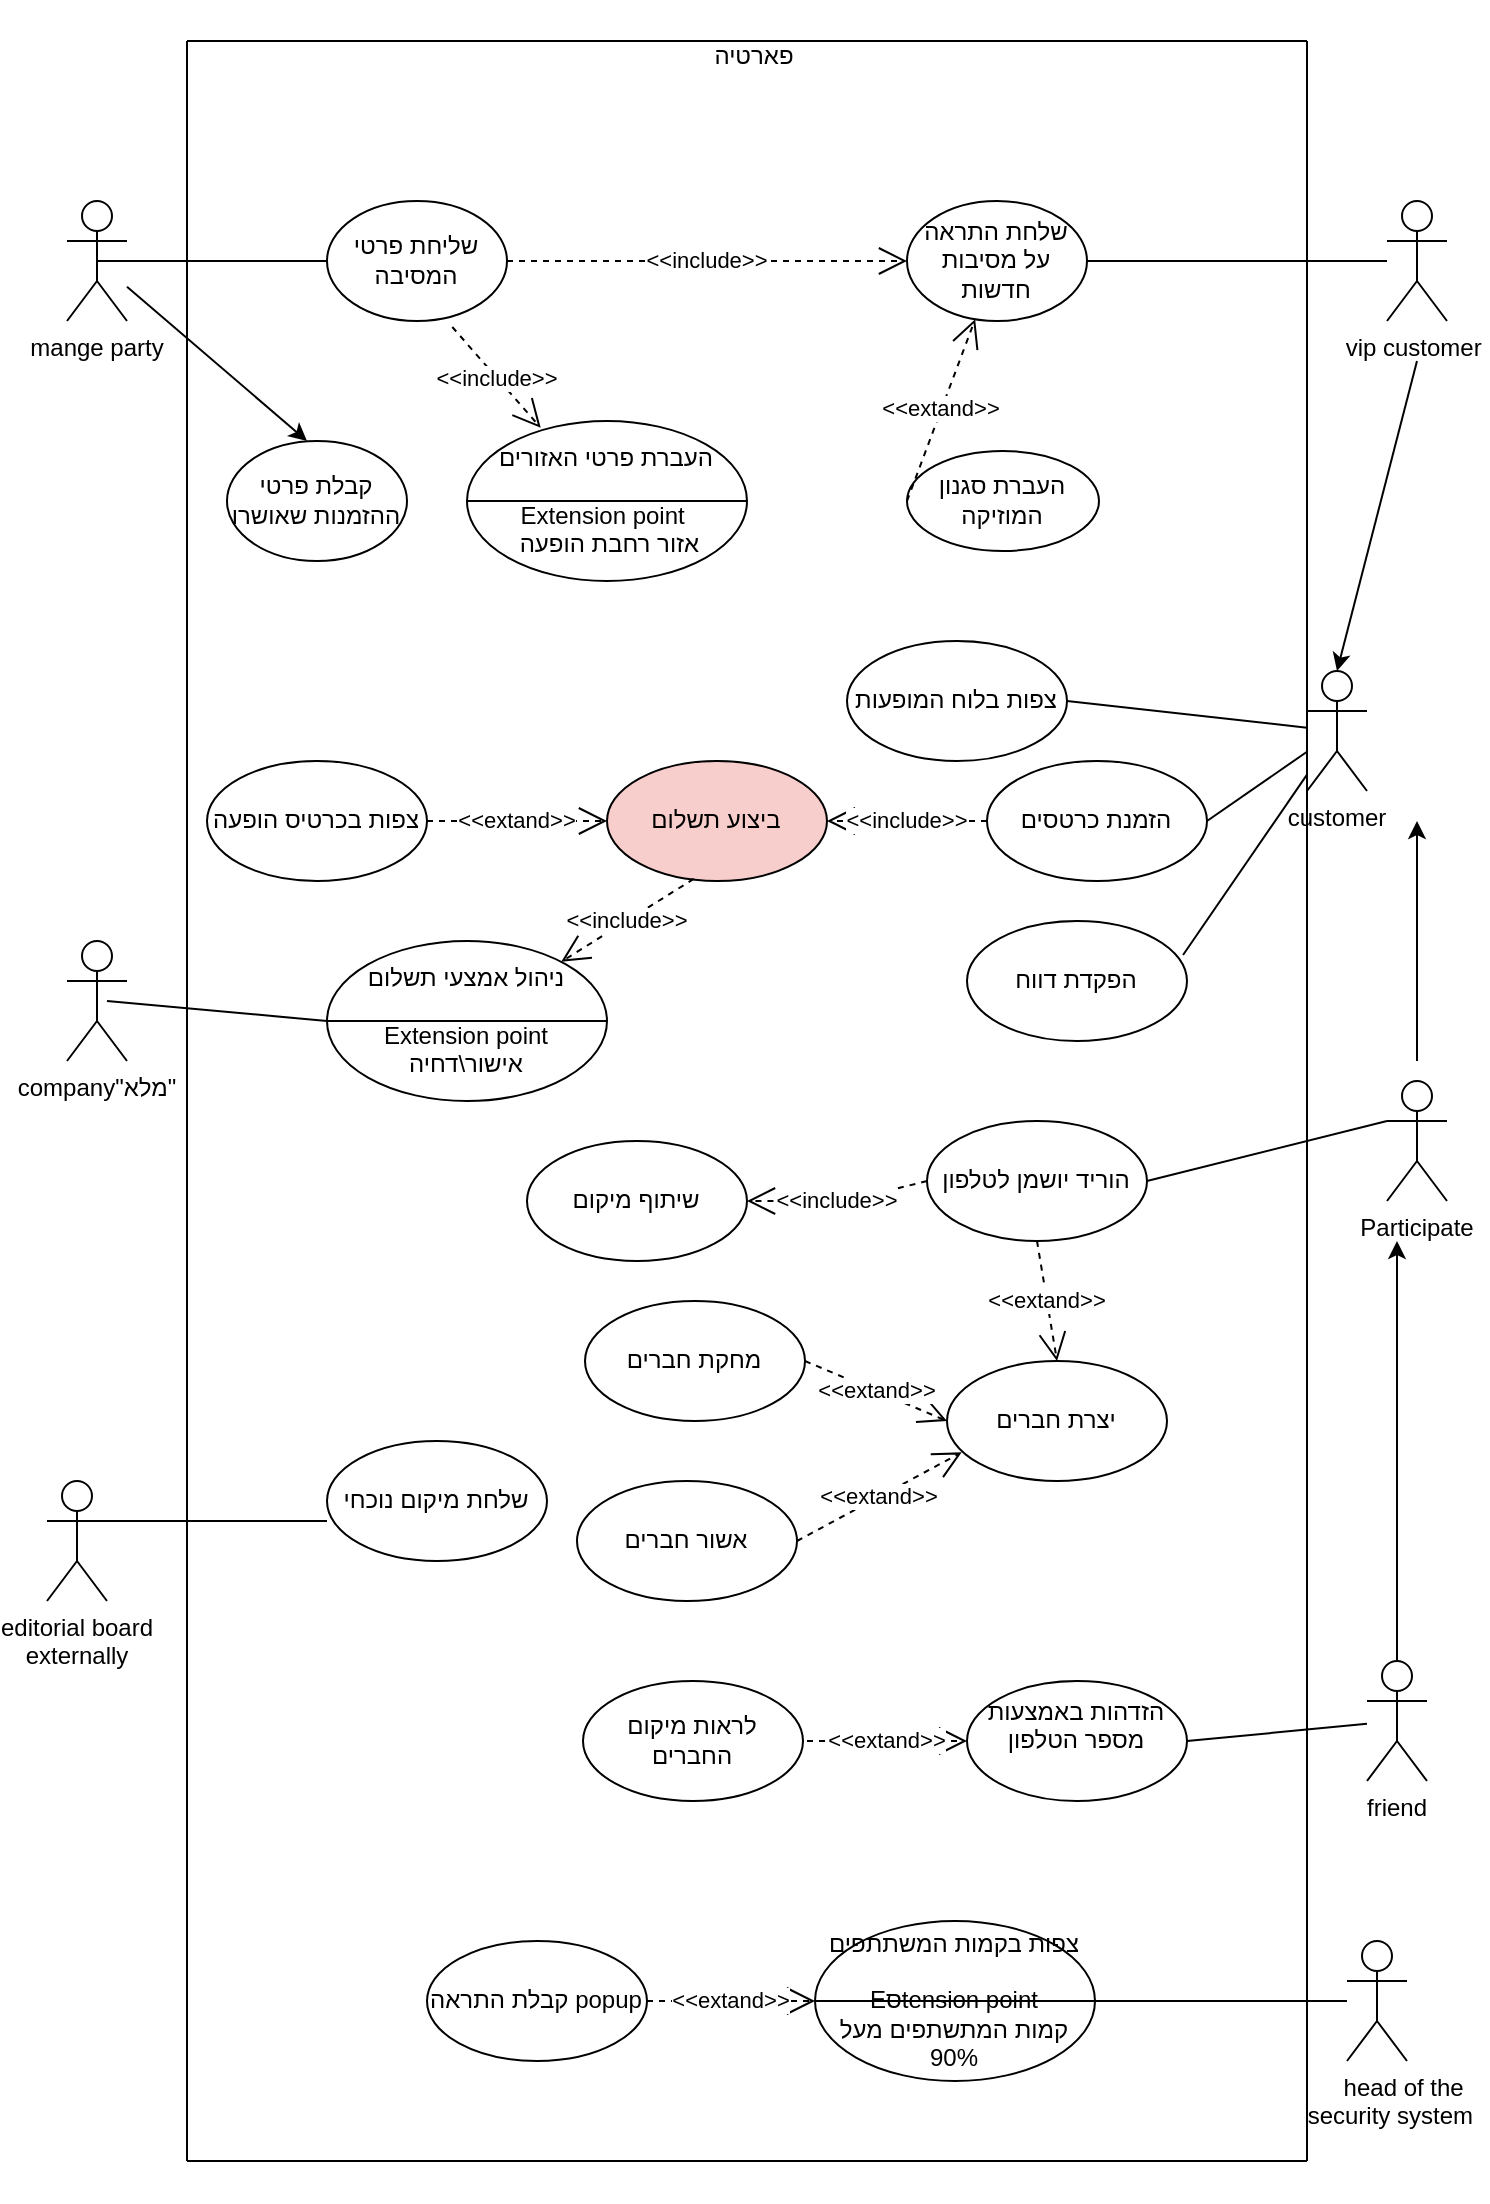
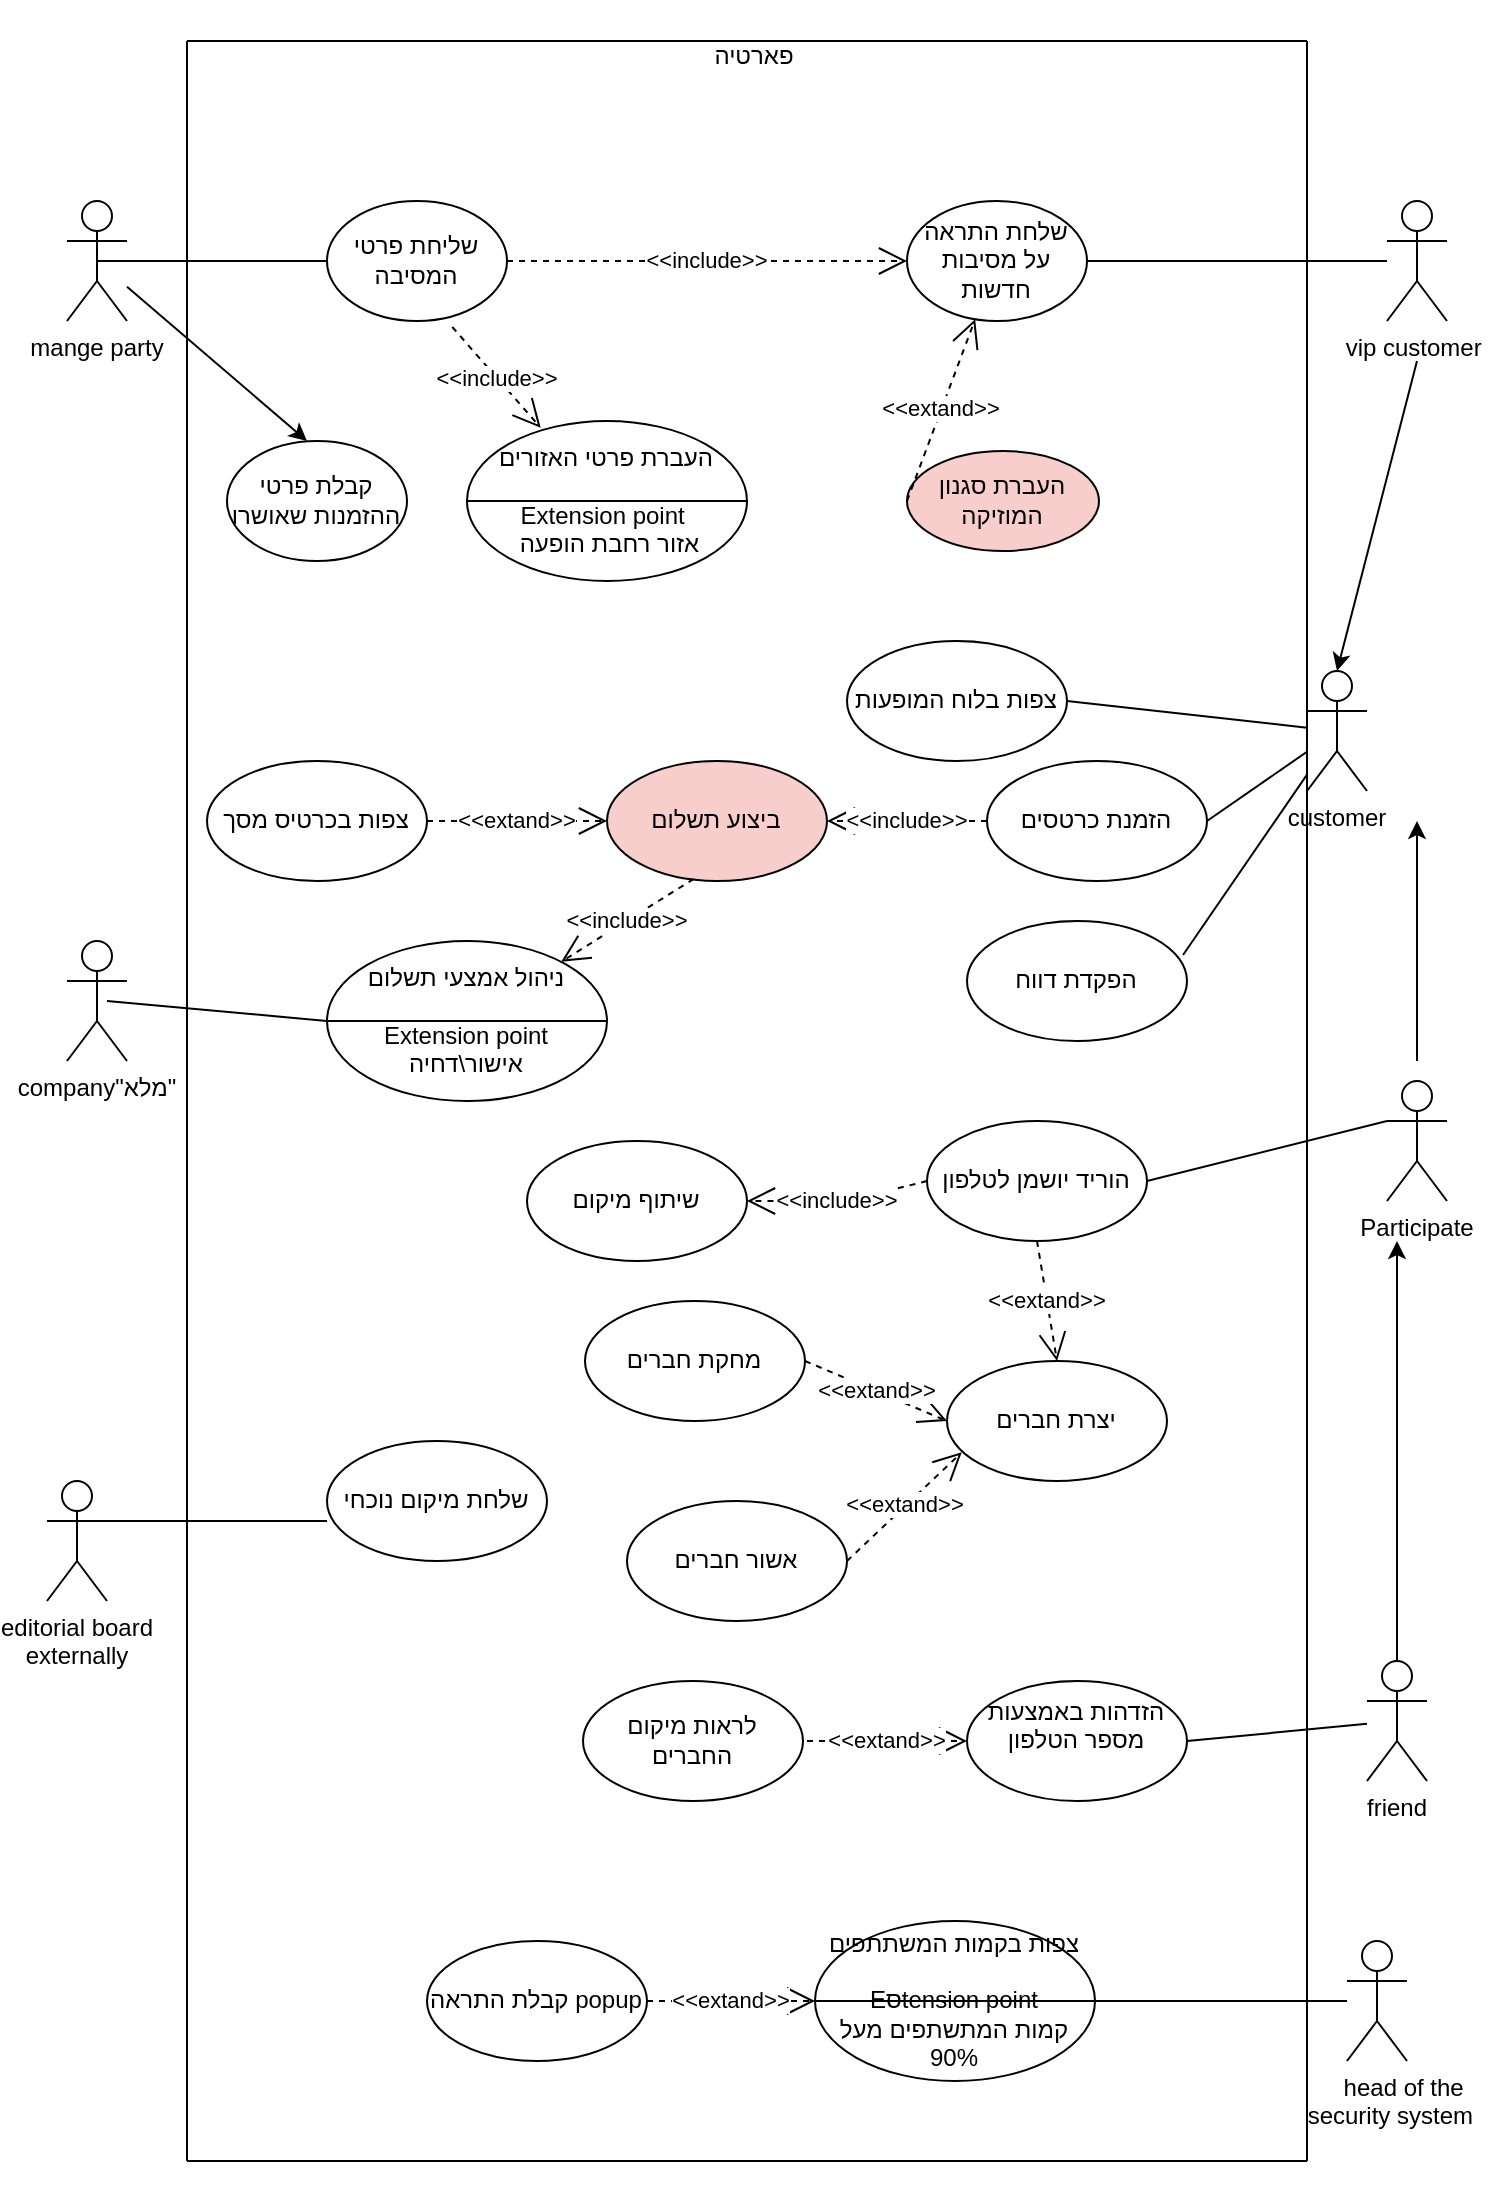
- <mxCell id="15" value="העברת סגנון המוזיקה" style="ellipse;whiteSpace=wrap;html=1;" parent="1" vertex="1"><mxGeometry x="450" y="225" width="96" height="50" as="geometry" /></mxCell>
+ <mxCell id="15" value="העברת סגנון המוזיקה" style="ellipse;whiteSpace=wrap;html=1;fillColor=#f8cecc;" parent="1" vertex="1"><mxGeometry x="450" y="225" width="96" height="50" as="geometry" /></mxCell>
- <mxCell id="25" value="צפות בכרטיס הופעה" style="ellipse;whiteSpace=wrap;html=1;" parent="1" vertex="1"><mxGeometry x="100" y="380" width="110" height="60" as="geometry" /></mxCell>
+ <mxCell id="25" value="צפות בכרטיס מסך" style="ellipse;whiteSpace=wrap;html=1;" parent="1" vertex="1"><mxGeometry x="100" y="380" width="110" height="60" as="geometry" /></mxCell>
- <mxCell id="50" value="אשור חברים" style="ellipse;whiteSpace=wrap;html=1;" parent="1" vertex="1"><mxGeometry x="285" y="740" width="110" height="60" as="geometry" /></mxCell>
+ <mxCell id="50" value="אשור חברים" style="ellipse;whiteSpace=wrap;html=1;" parent="1" vertex="1"><mxGeometry x="310" y="750" width="110" height="60" as="geometry" /></mxCell>
